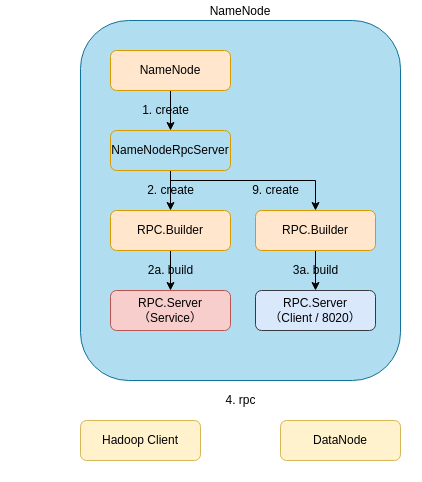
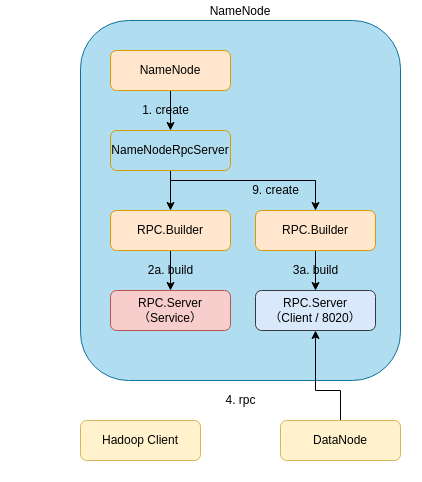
- <mxCell id="12" value="2. create" style="text;html=1;align=center;verticalAlign=middle;resizable=0;points=[];;autosize=1;" parent="1" vertex="1"><mxGeometry x="140" y="180" width="60" height="20" as="geometry" /></mxCell>
+ <mxCell id="21" style="edgeStyle=orthogonalEdgeStyle;rounded=0;orthogonalLoop=1;jettySize=auto;html=1;exitX=0.5;exitY=0;exitDx=0;exitDy=0;" edge="1" parent="1" source="22" target="14"><mxGeometry relative="1" as="geometry"><Array as="points"><mxPoint x="340" y="390" /><mxPoint x="315" y="390" /></Array></mxGeometry></mxCell>
